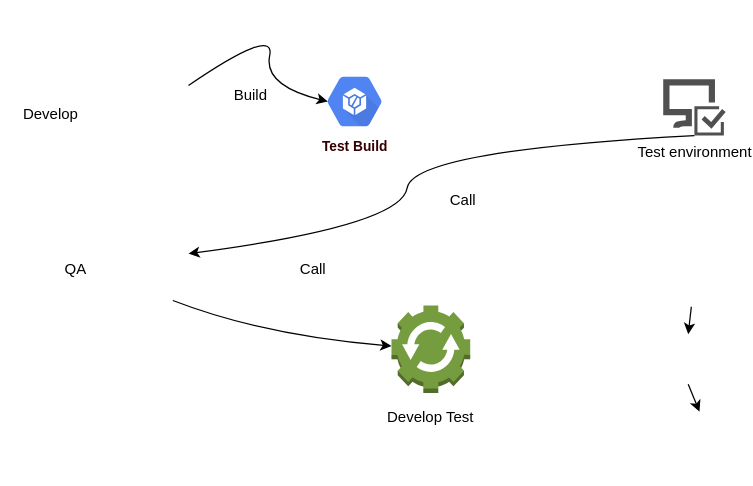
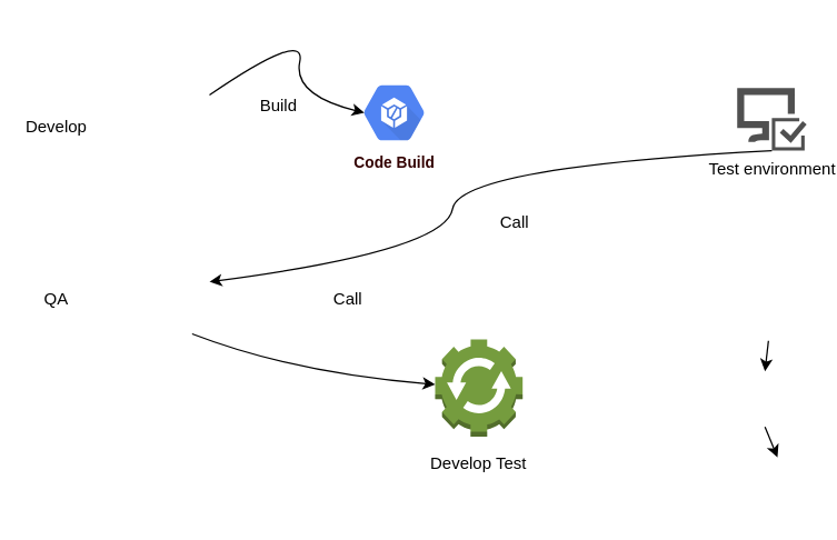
- <mxCell id="3" value="&lt;font color=&quot;#330000&quot;&gt;Test Build&lt;/font&gt;" style="html=1;fillColor=#5184F3;strokeColor=none;verticalAlign=top;labelPosition=center;verticalLabelPosition=bottom;align=center;spacingTop=-6;fontSize=11;fontStyle=1;fontColor=#999999;shape=mxgraph.gcp2.hexIcon;prIcon=container_builder" vertex="1" parent="1"><mxGeometry x="250" y="51.5" width="66" height="58.5" as="geometry" /></mxCell>
+ <mxCell id="3" value="&lt;font color=&quot;#330000&quot;&gt;Code Build&lt;/font&gt;" style="html=1;fillColor=#5184F3;strokeColor=none;verticalAlign=top;labelPosition=center;verticalLabelPosition=bottom;align=center;spacingTop=-6;fontSize=11;fontStyle=1;fontColor=#999999;shape=mxgraph.gcp2.hexIcon;prIcon=container_builder" vertex="1" parent="1"><mxGeometry x="250" y="51.5" width="66" height="58.5" as="geometry" /></mxCell>
- <mxCell id="9" value="QA&lt;br&gt;" style="text;html=1;strokeColor=none;fillColor=none;align=center;verticalAlign=middle;whiteSpace=wrap;rounded=0;" vertex="1" parent="1"><mxGeometry x="40" y="205" width="40" height="20" as="geometry" /></mxCell>
+ <mxCell id="9" value="QA&lt;br&gt;" style="text;html=1;strokeColor=none;fillColor=none;align=center;verticalAlign=middle;whiteSpace=wrap;rounded=0;" vertex="1" parent="1"><mxGeometry x="20" y="205" width="40" height="20" as="geometry" /></mxCell>
